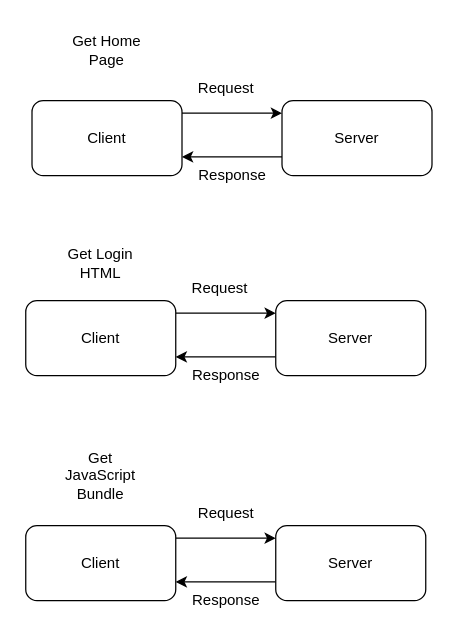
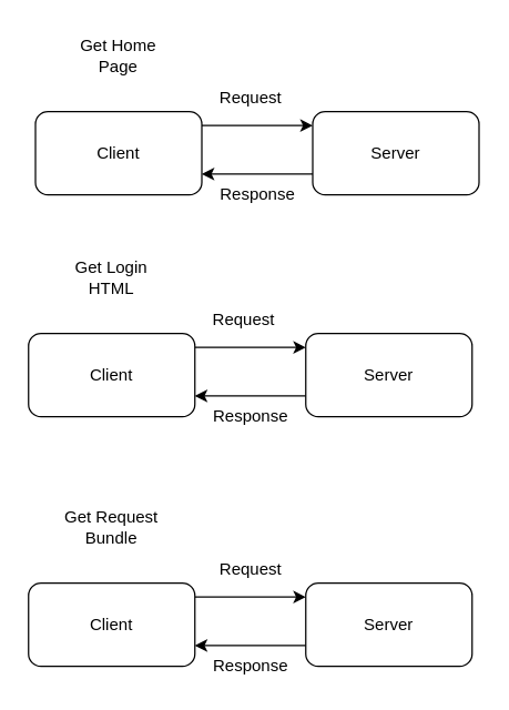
- <mxCell id="21" value="Get Login HTML" style="text;html=1;strokeColor=none;fillColor=none;align=center;verticalAlign=middle;whiteSpace=wrap;rounded=0;" vertex="1" parent="1"><mxGeometry x="45" y="190" width="70" height="40" as="geometry" /></mxCell>
+ <mxCell id="21" value="Get Login HTML" style="text;html=1;strokeColor=none;fillColor=none;align=center;verticalAlign=middle;whiteSpace=wrap;rounded=0;" vertex="1" parent="1"><mxGeometry x="45" y="180" width="70" height="40" as="geometry" /></mxCell>
- <mxCell id="14" value="Get JavaScript Bundle" style="text;html=1;strokeColor=none;fillColor=none;align=center;verticalAlign=middle;whiteSpace=wrap;rounded=0;" vertex="1" parent="1"><mxGeometry x="45" y="360" width="70" height="40" as="geometry" /></mxCell>
+ <mxCell id="14" value="Get Request Bundle" style="text;html=1;strokeColor=none;fillColor=none;align=center;verticalAlign=middle;whiteSpace=wrap;rounded=0;" vertex="1" parent="1"><mxGeometry x="45" y="360" width="70" height="40" as="geometry" /></mxCell>
